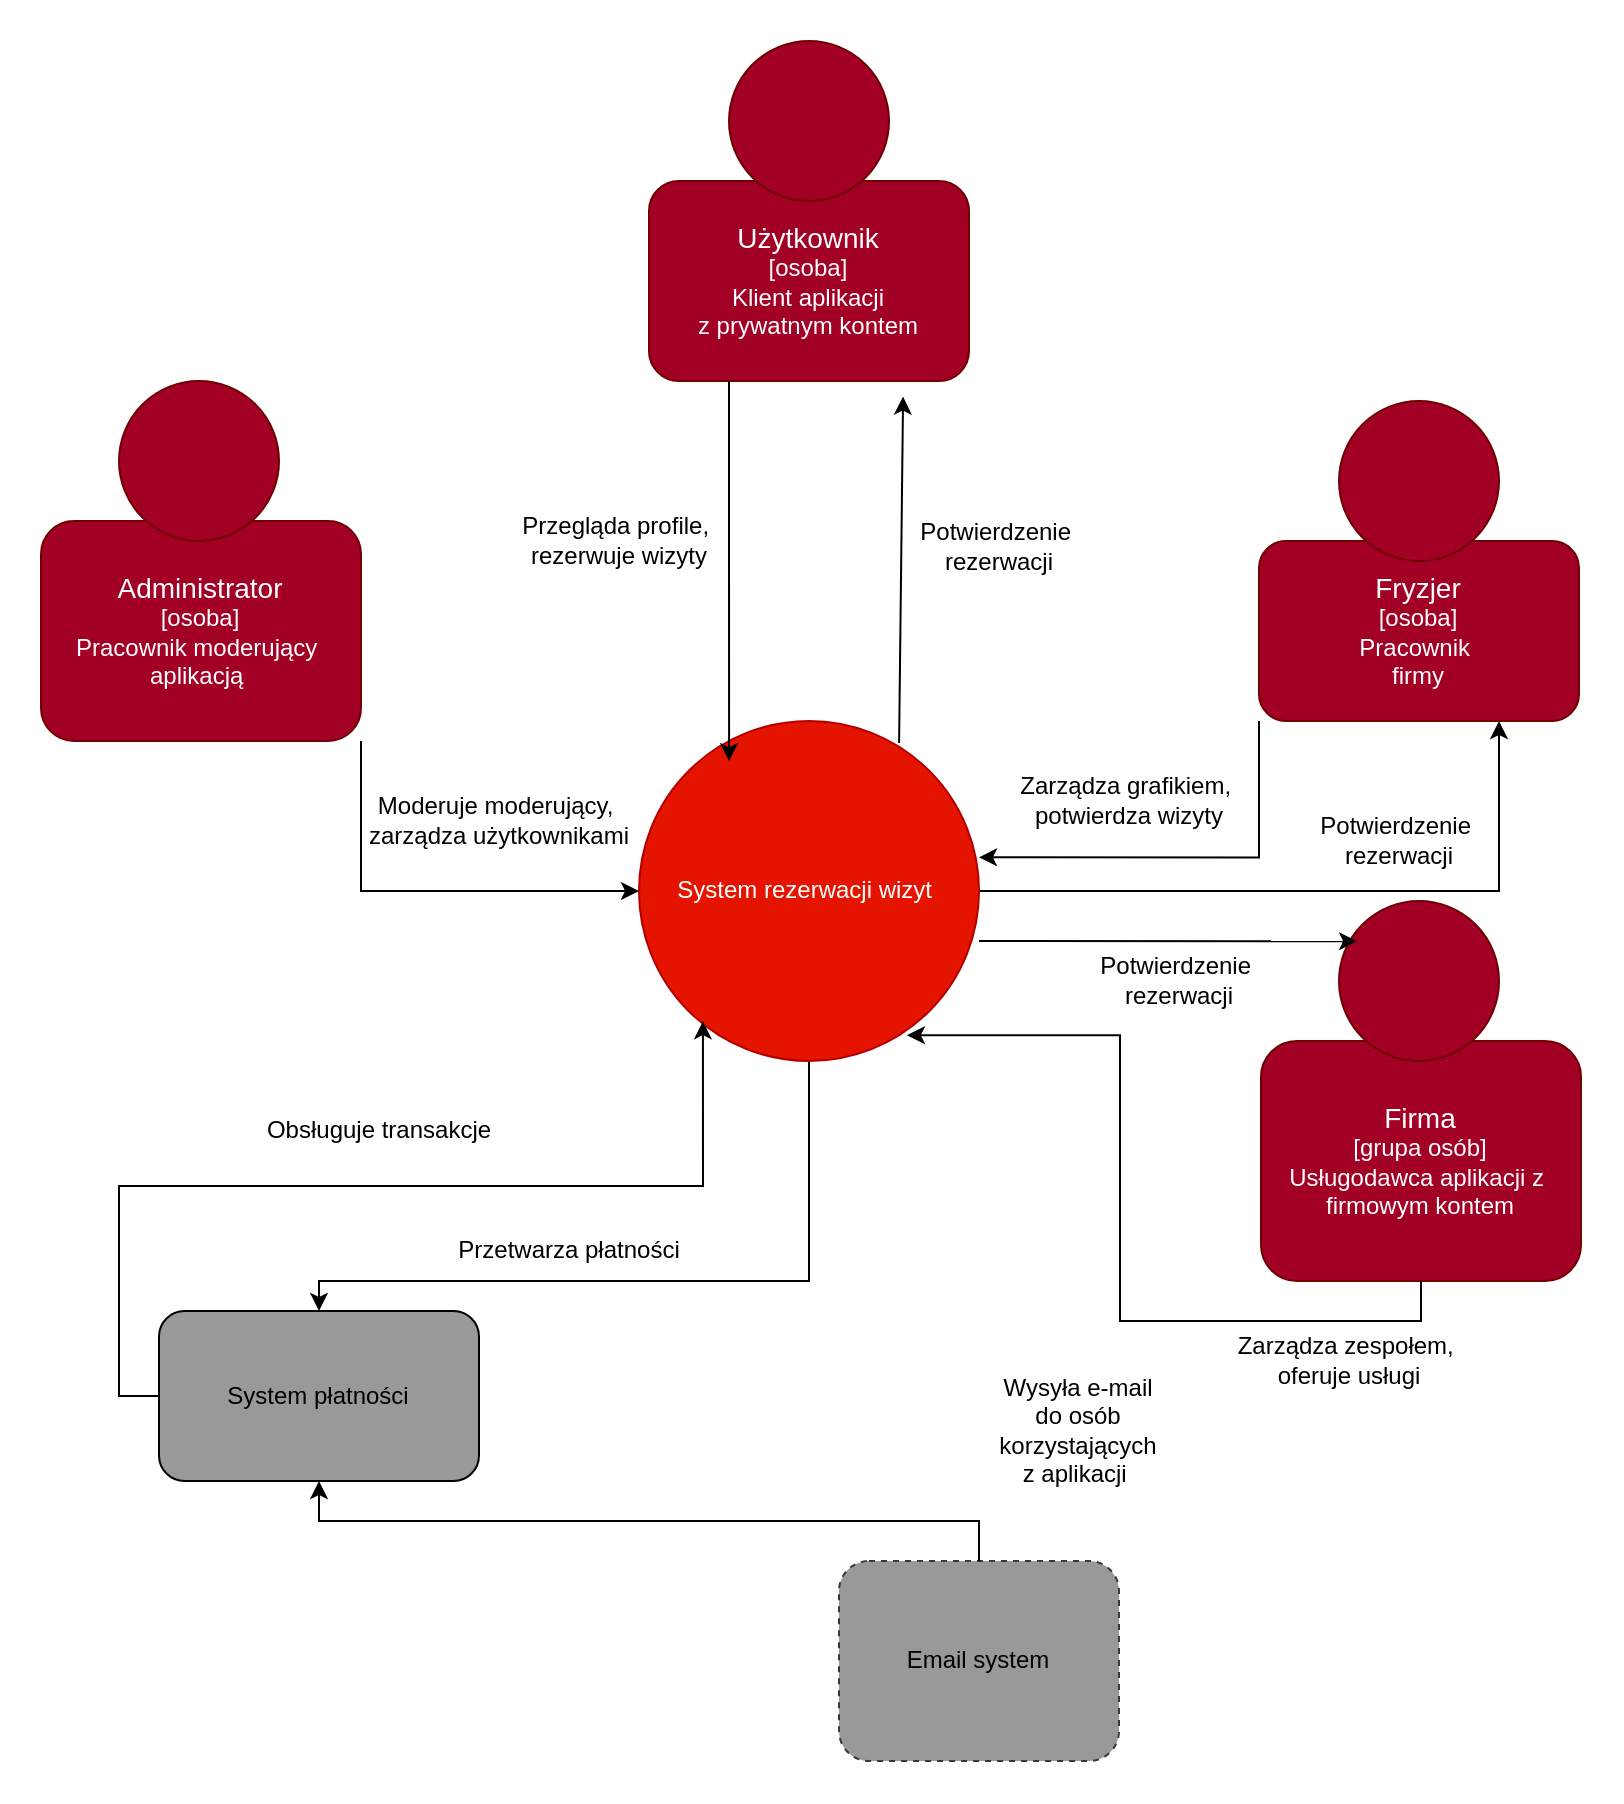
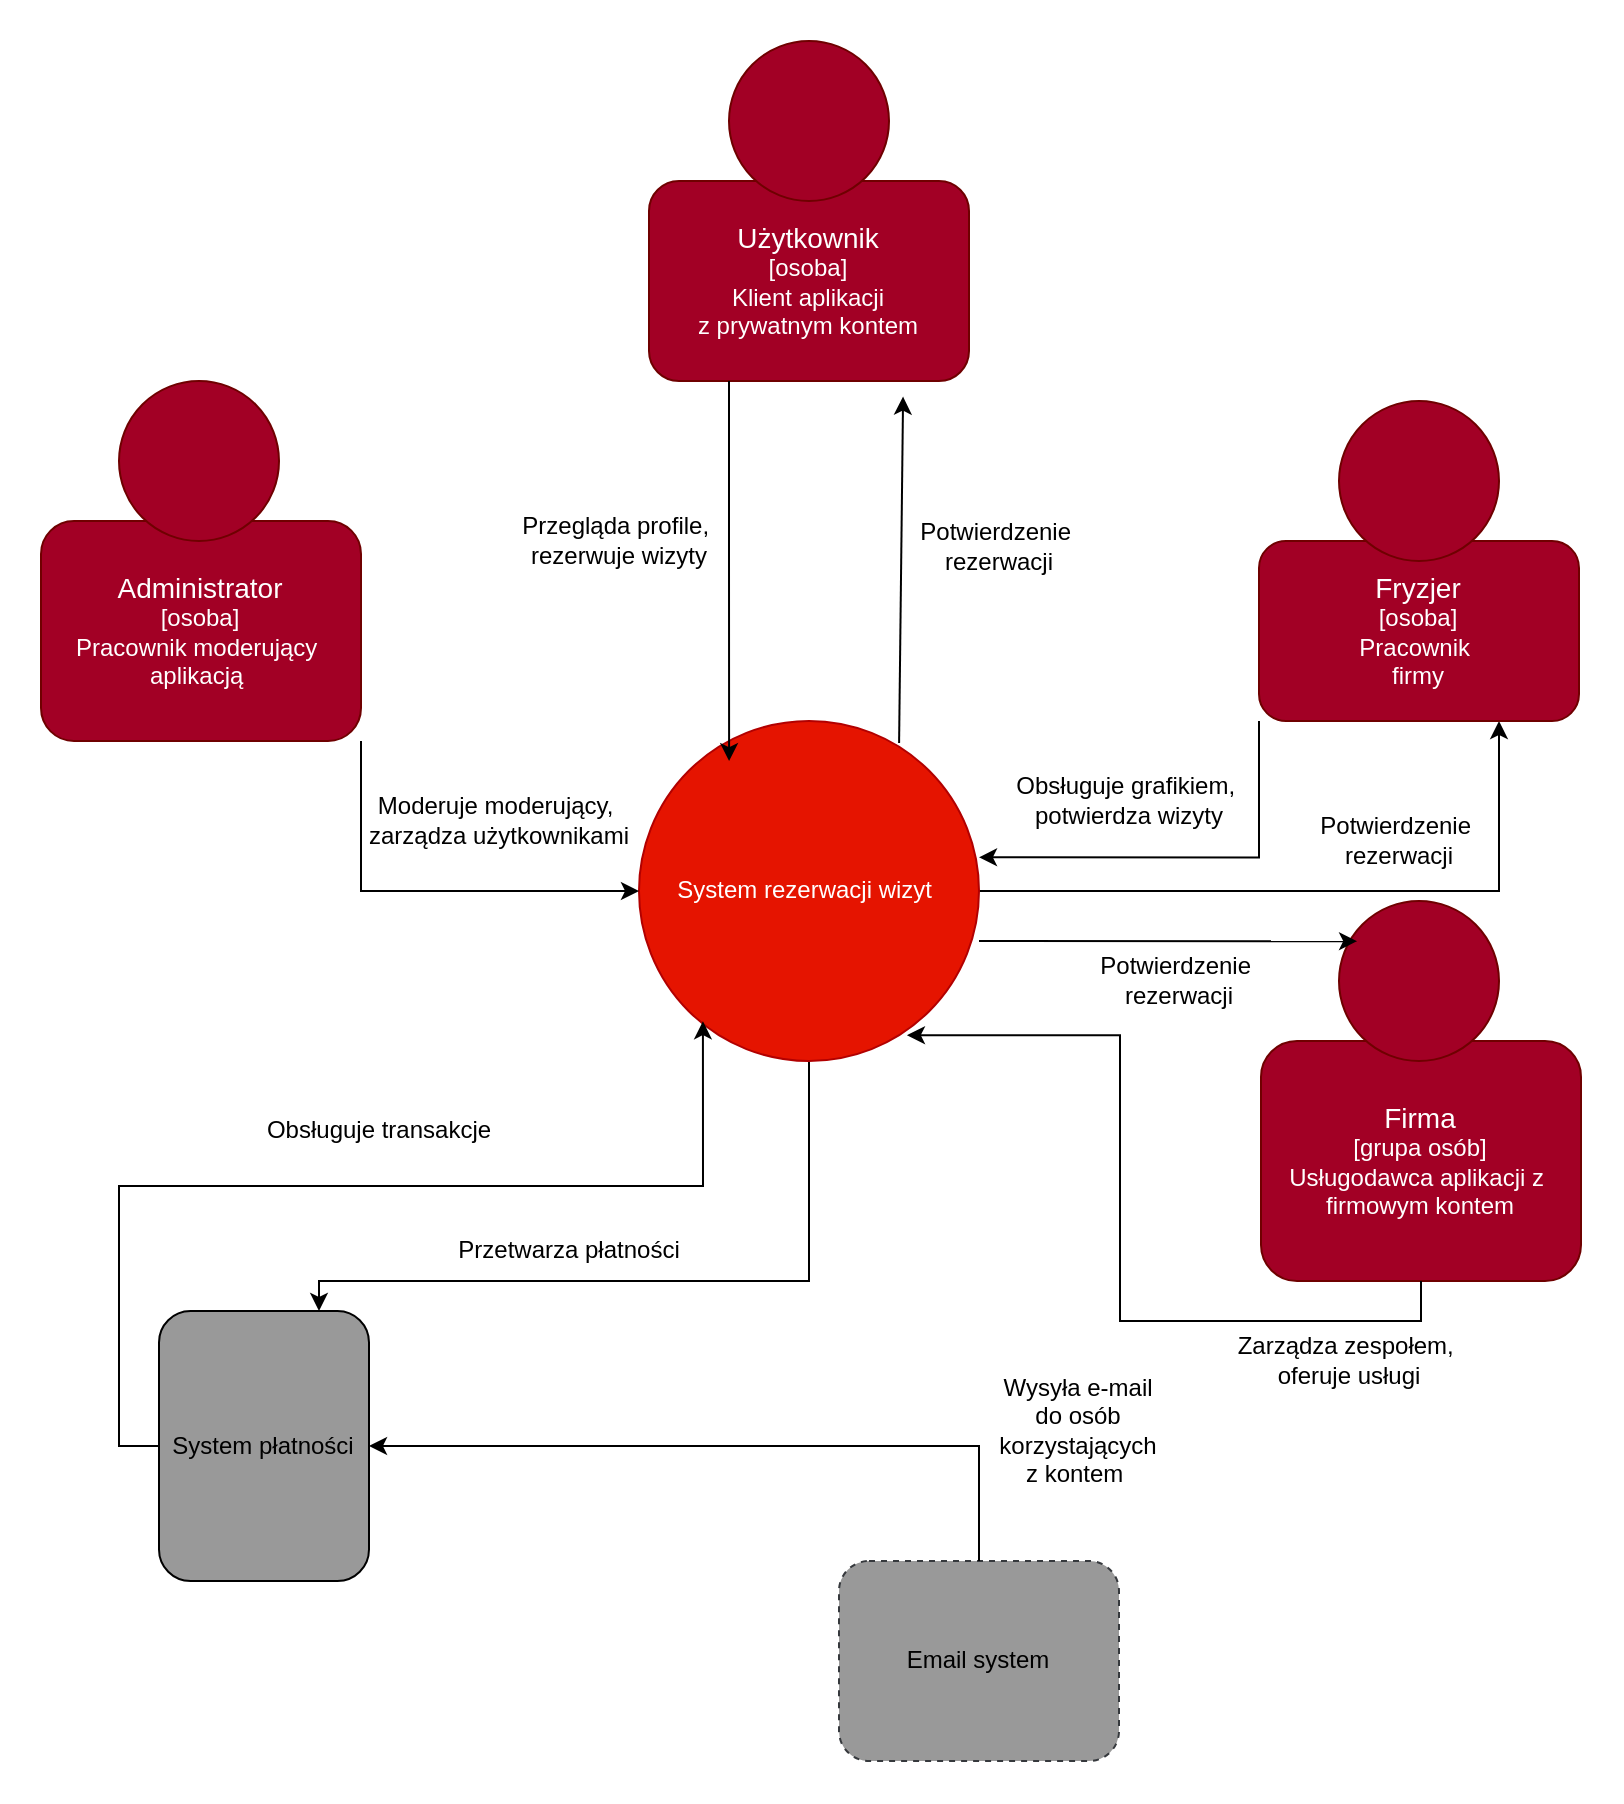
- <mxCell id="18" value="Zarządza grafikiem,&amp;nbsp;&lt;div&gt;potwierdza wizyty&lt;/div&gt;" style="text;html=1;align=center;verticalAlign=middle;resizable=0;points=[];autosize=1;strokeColor=none;fillColor=none;" vertex="1" parent="1"><mxGeometry x="499" y="380" width="130" height="40" as="geometry" /></mxCell>
+ <mxCell id="18" value="Obsługuje grafikiem,&amp;nbsp;&lt;div&gt;potwierdza wizyty&lt;/div&gt;" style="text;html=1;align=center;verticalAlign=middle;resizable=0;points=[];autosize=1;strokeColor=none;fillColor=none;" vertex="1" parent="1"><mxGeometry x="499" y="380" width="130" height="40" as="geometry" /></mxCell>
- <mxCell id="5" value="System płatności" style="rounded=1;whiteSpace=wrap;html=1;fillColor=#999999;" vertex="1" parent="1"><mxGeometry x="79" y="655" width="160" height="85" as="geometry" /></mxCell>
+ <mxCell id="5" value="System płatności" style="rounded=1;whiteSpace=wrap;html=1;fillColor=#999999;" vertex="1" parent="1"><mxGeometry x="79" y="655" width="105" height="135" as="geometry" /></mxCell>
- <mxCell id="29" value="Wysyła e-mail do osób korzystających z aplikacji&amp;nbsp;" style="text;html=1;align=center;verticalAlign=middle;whiteSpace=wrap;rounded=0;" vertex="1" parent="1"><mxGeometry x="509" y="700" width="60" height="30" as="geometry" /></mxCell>
+ <mxCell id="29" value="Wysyła e-mail do osób korzystających z kontem&amp;nbsp;" style="text;html=1;align=center;verticalAlign=middle;whiteSpace=wrap;rounded=0;" vertex="1" parent="1"><mxGeometry x="509" y="700" width="60" height="30" as="geometry" /></mxCell>
